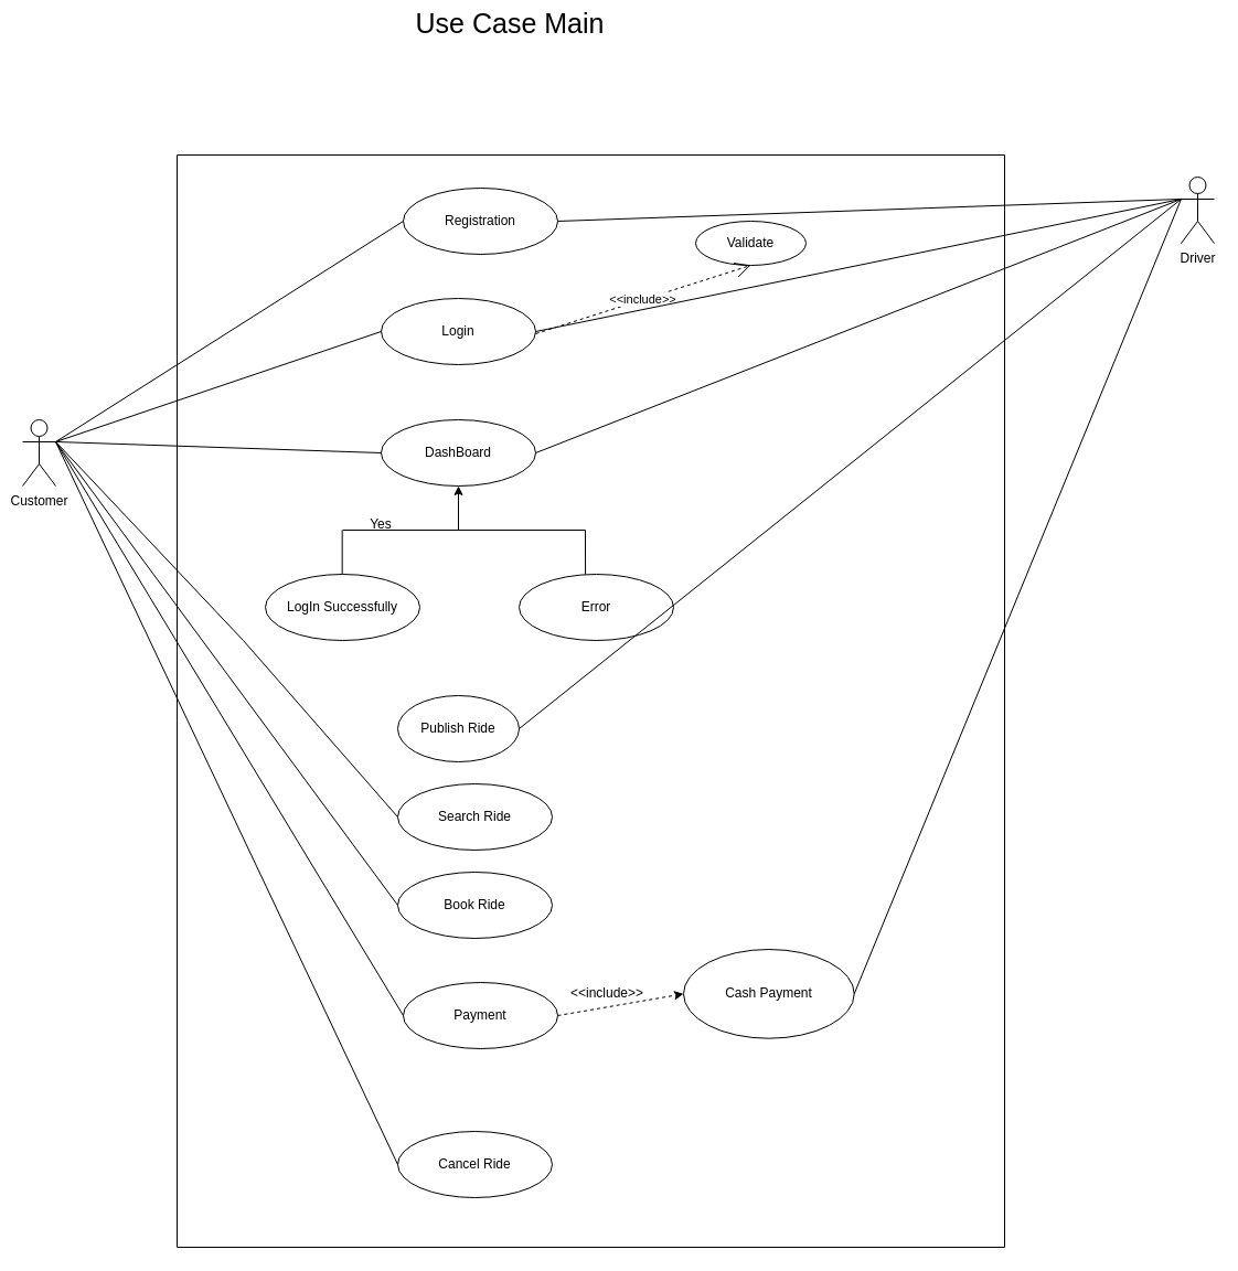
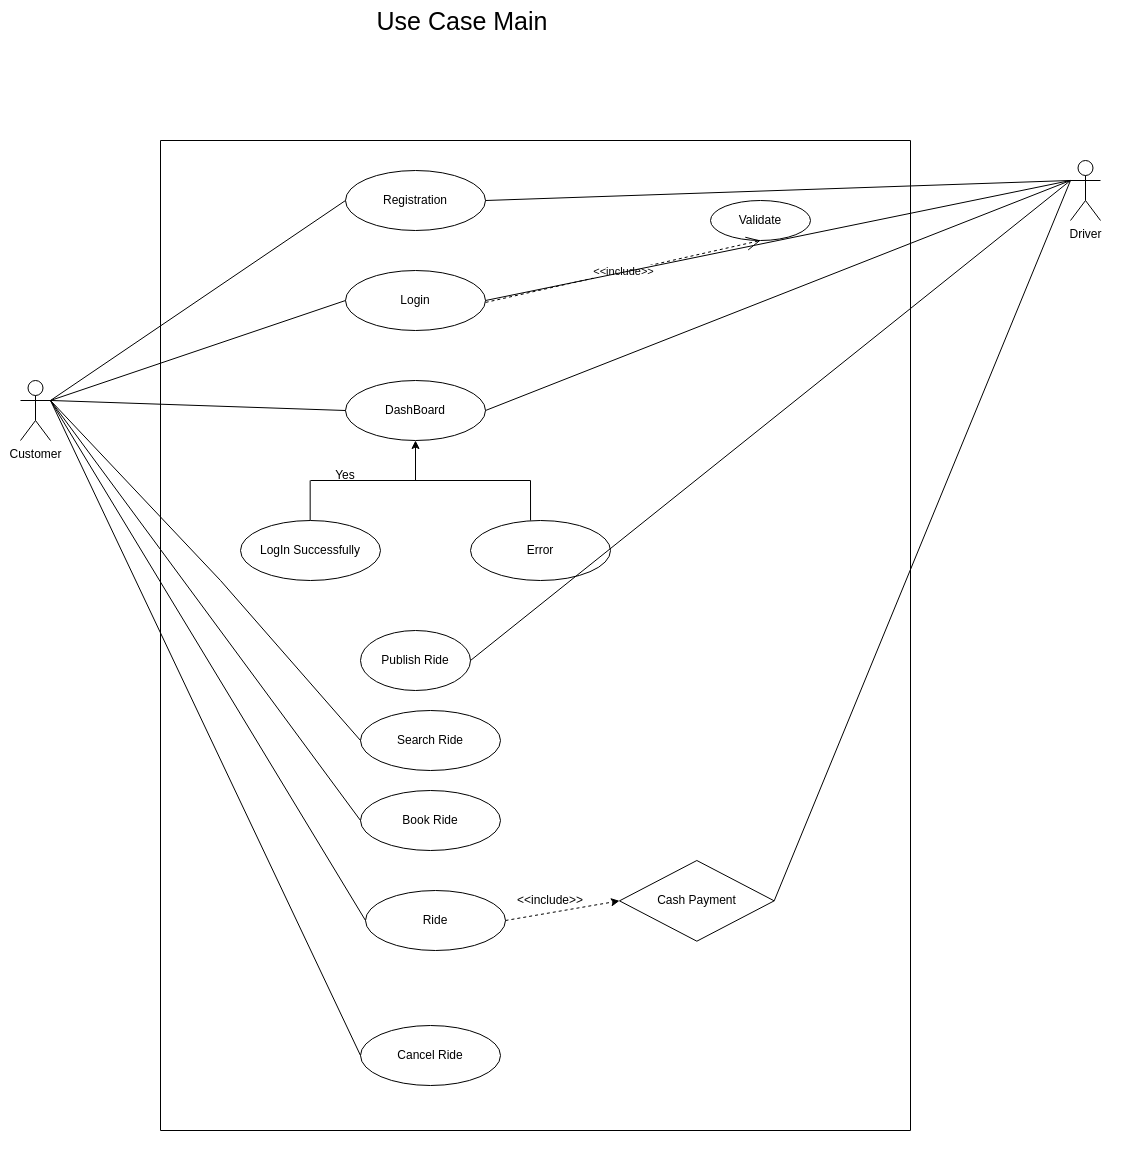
- <mxCell id="14" value="Registration" style="ellipse;whiteSpace=wrap;html=1;" parent="2" vertex="1"><mxGeometry x="205" y="30" width="140" height="60" as="geometry" /></mxCell>
+ <mxCell id="14" value="Registration" style="ellipse;whiteSpace=wrap;html=1;" parent="2" vertex="1"><mxGeometry x="185" y="30" width="140" height="60" as="geometry" /></mxCell>
- <mxCell id="5" value="Validate" style="ellipse;whiteSpace=wrap;html=1;" parent="2" vertex="1"><mxGeometry x="470" y="60" width="100" height="40" as="geometry" /></mxCell>
+ <mxCell id="5" value="Validate" style="ellipse;whiteSpace=wrap;html=1;" parent="2" vertex="1"><mxGeometry x="550" y="60" width="100" height="40" as="geometry" /></mxCell>
- <mxCell id="20" value="Cash Payment" style="ellipse;whiteSpace=wrap;html=1;" parent="2" vertex="1"><mxGeometry x="459.004" y="720.005" width="154.685" height="80.69" as="geometry" /></mxCell>
+ <mxCell id="20" value="Cash Payment" style="rhombus;whiteSpace=wrap;html=1;" parent="2" vertex="1"><mxGeometry x="459.004" y="720.005" width="154.685" height="80.69" as="geometry" /></mxCell>
- <mxCell id="19" value="Payment" style="ellipse;whiteSpace=wrap;html=1;" parent="2" vertex="1"><mxGeometry x="205" y="750" width="140" height="60" as="geometry" /></mxCell>
+ <mxCell id="19" value="Ride" style="ellipse;whiteSpace=wrap;html=1;" parent="2" vertex="1"><mxGeometry x="205" y="750" width="140" height="60" as="geometry" /></mxCell>
